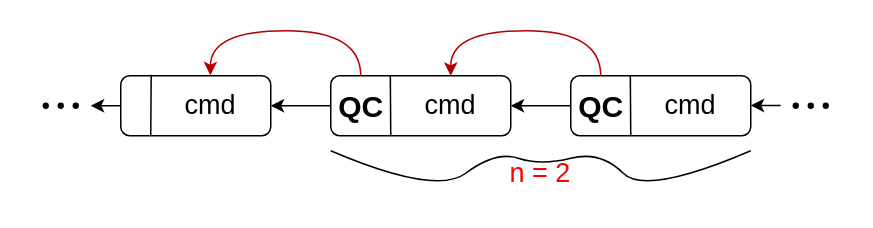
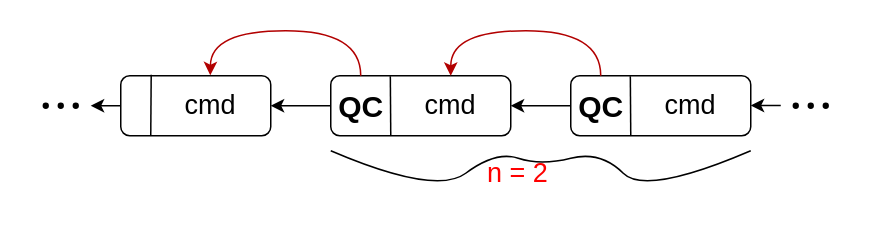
- <mxCell id="26" value="&lt;font style=&quot;font-size: 18px;&quot;&gt;n = 2&lt;/font&gt;" style="text;html=1;strokeColor=none;fillColor=none;align=center;verticalAlign=middle;whiteSpace=wrap;rounded=0;fontColor=#FF0000;" vertex="1" parent="1"><mxGeometry x="330" y="100" width="60" height="30" as="geometry" /></mxCell>
+ <mxCell id="26" value="&lt;font style=&quot;font-size: 18px;&quot;&gt;n = 2&lt;/font&gt;" style="text;html=1;strokeColor=none;fillColor=none;align=center;verticalAlign=middle;whiteSpace=wrap;rounded=0;fontColor=#FF0000;" vertex="1" parent="1"><mxGeometry x="315" y="100" width="60" height="30" as="geometry" /></mxCell>
